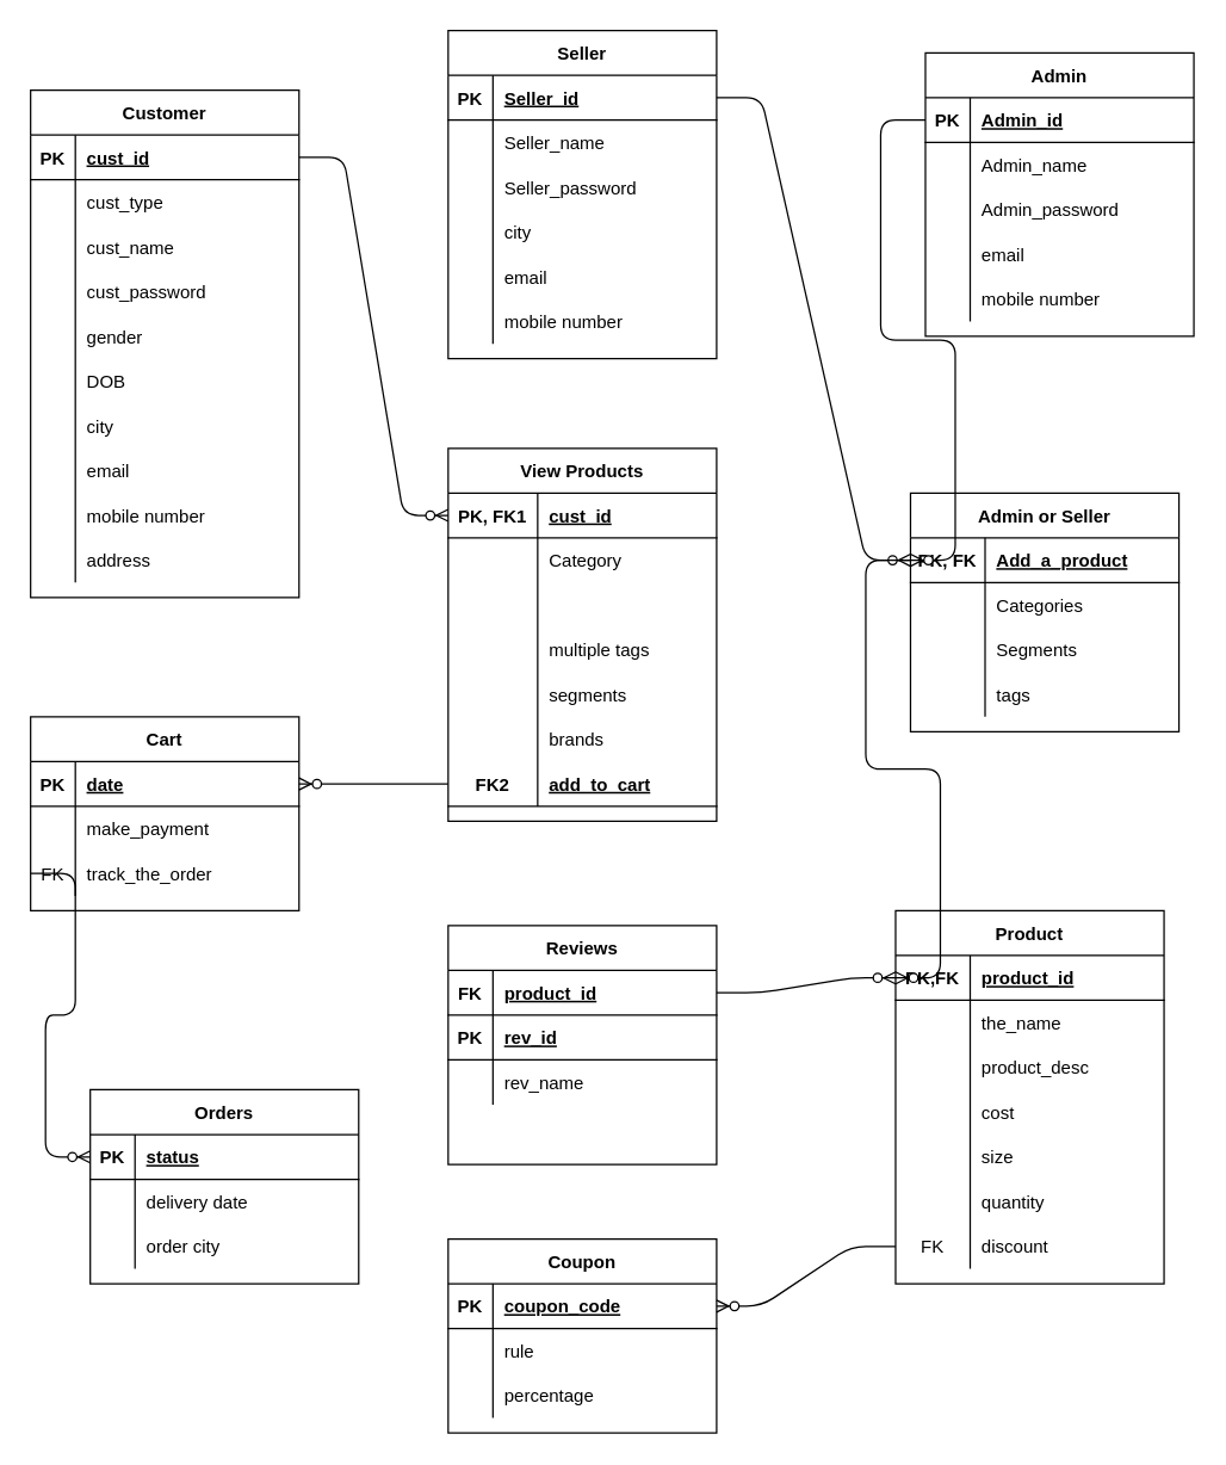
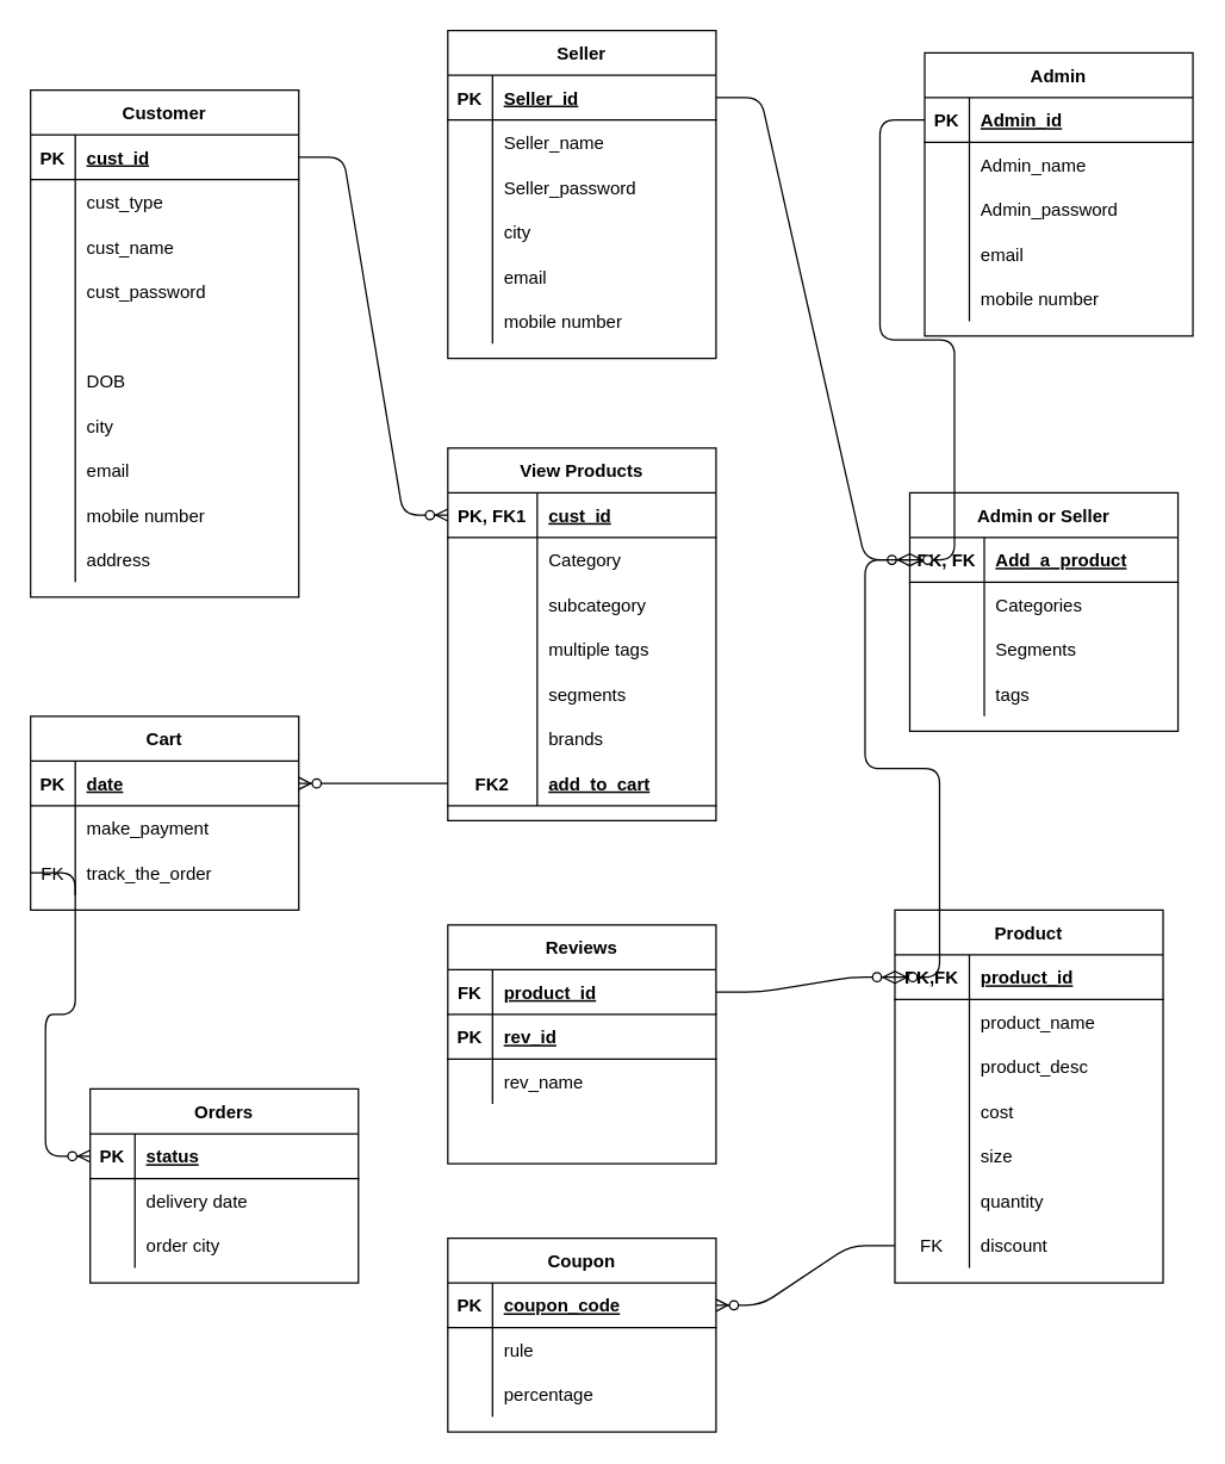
- <mxCell id="17" value="gender" style="shape=partialRectangle;connectable=0;fillColor=none;top=0;left=0;bottom=0;right=0;align=left;spacingLeft=6;overflow=hidden;" parent="15" vertex="1"><mxGeometry x="30" width="150" height="30" as="geometry" /></mxCell>
+ <mxCell id="99" value="subcategory" style="shape=partialRectangle;connectable=0;fillColor=none;top=0;left=0;bottom=0;right=0;align=left;spacingLeft=6;overflow=hidden;" parent="97" vertex="1"><mxGeometry x="60" width="120" height="30" as="geometry" /></mxCell>
- <mxCell id="74" value="the_name" style="shape=partialRectangle;connectable=0;fillColor=none;top=0;left=0;bottom=0;right=0;align=left;spacingLeft=6;overflow=hidden;" parent="72" vertex="1"><mxGeometry x="50" width="130" height="30" as="geometry" /></mxCell>
+ <mxCell id="74" value="product_name" style="shape=partialRectangle;connectable=0;fillColor=none;top=0;left=0;bottom=0;right=0;align=left;spacingLeft=6;overflow=hidden;" parent="72" vertex="1"><mxGeometry x="50" width="130" height="30" as="geometry" /></mxCell>
